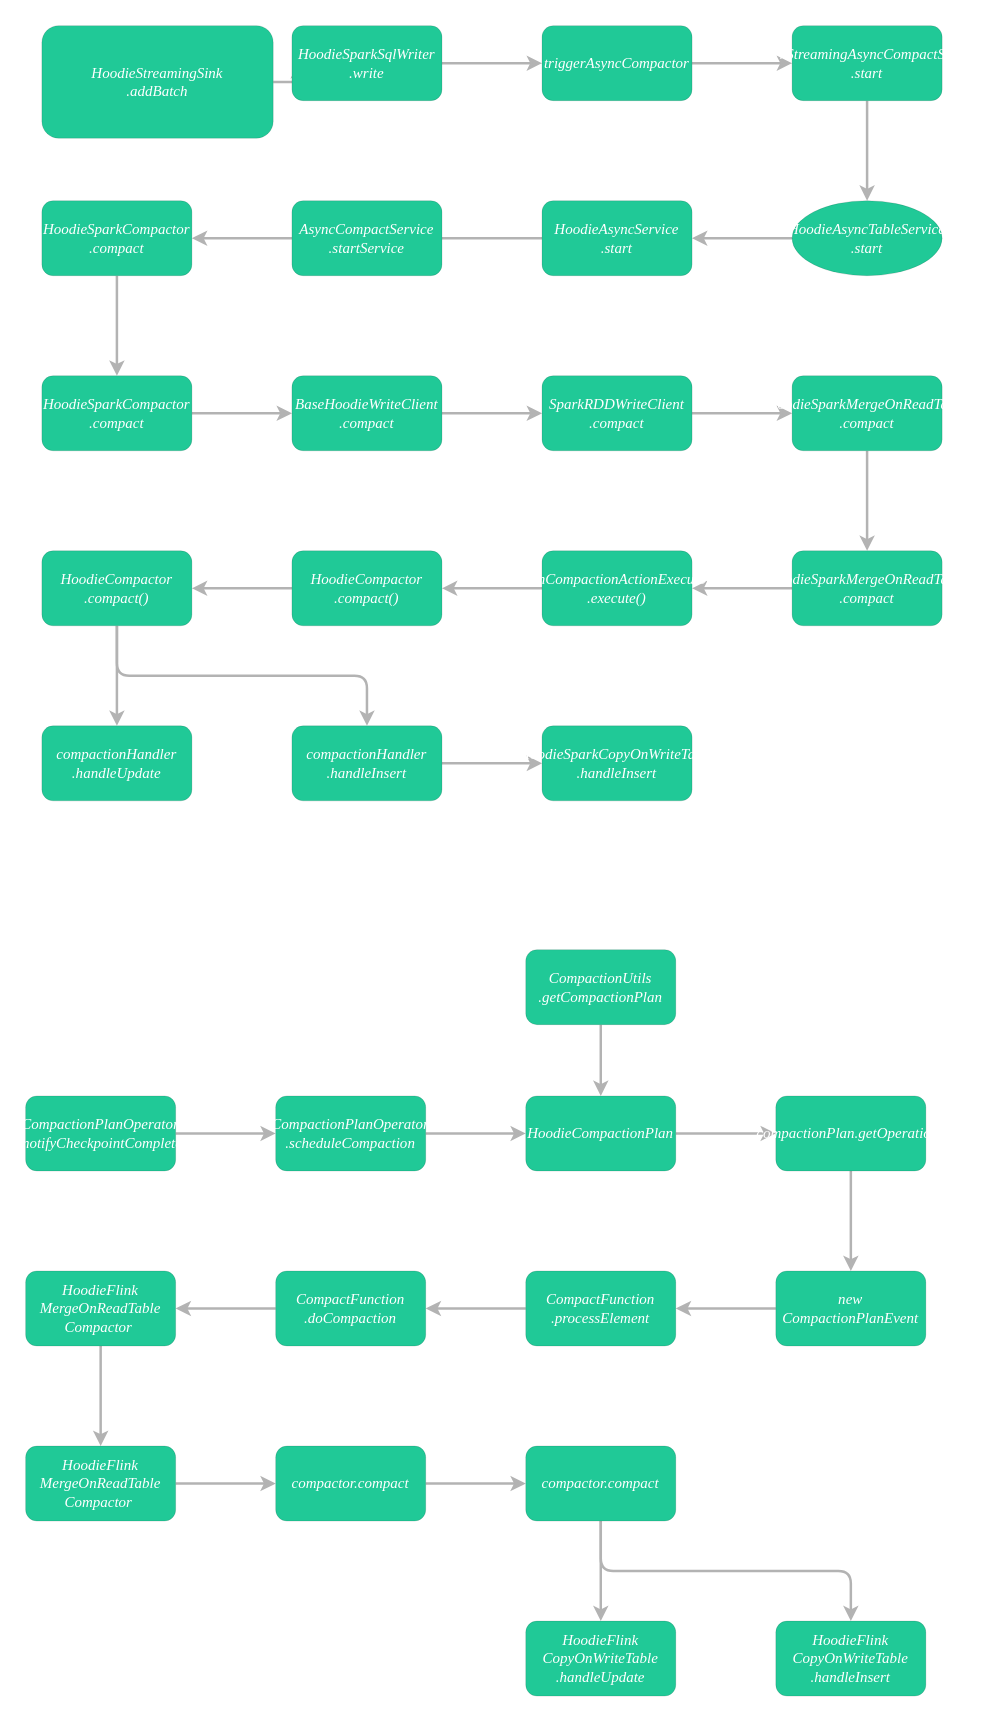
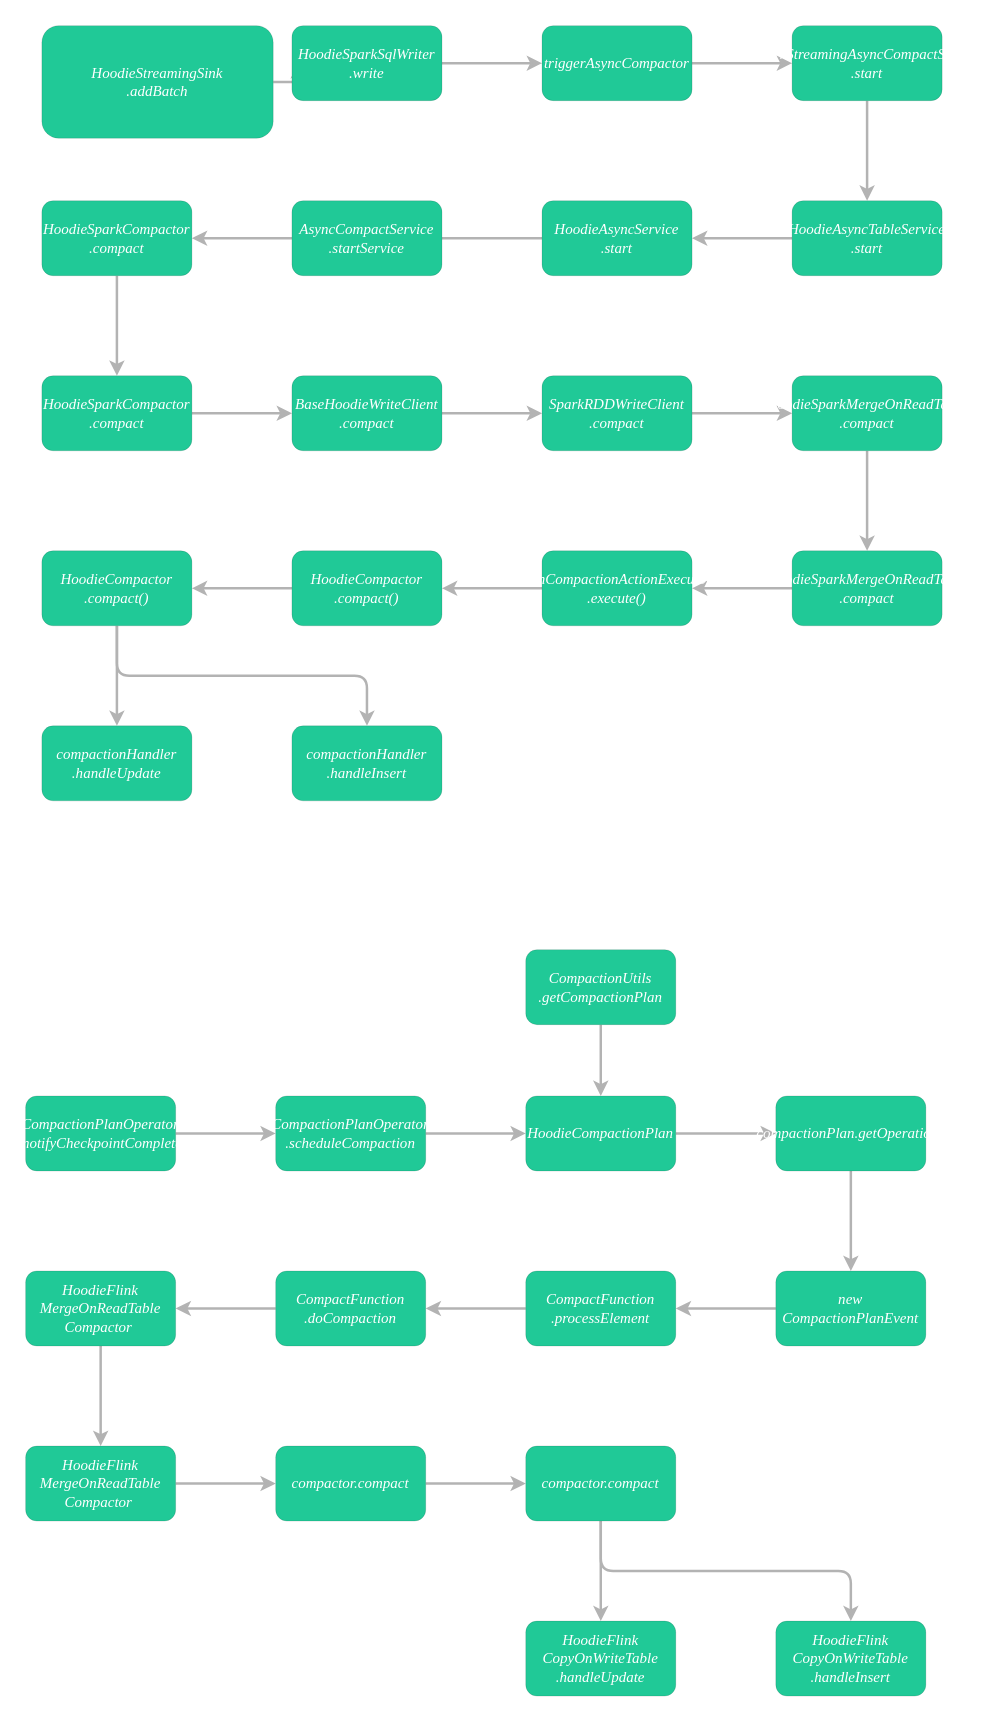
- <mxCell id="11" value="HoodieAsyncTableService&lt;br&gt;.start" style="ellipse;whiteSpace=wrap;html=1;fillColor=#20C997;fontColor=#FFFFFF;fontFamily=Comic Sans MS;fontStyle=2;strokeWidth=0;" vertex="1" parent="1"><mxGeometry x="633" y="160" width="120" height="60" as="geometry" /></mxCell>
+ <mxCell id="11" value="HoodieAsyncTableService&lt;br&gt;.start" style="rounded=1;whiteSpace=wrap;html=1;fillColor=#20C997;fontColor=#FFFFFF;fontFamily=Comic Sans MS;fontStyle=2;strokeWidth=0;" vertex="1" parent="1"><mxGeometry x="633" y="160" width="120" height="60" as="geometry" /></mxCell>
- <mxCell id="36" value="" style="edgeStyle=orthogonalEdgeStyle;rounded=1;orthogonalLoop=1;jettySize=auto;html=1;strokeWidth=2;strokeColor=#B3B3B3;" edge="1" parent="1" source="37" target="38"><mxGeometry relative="1" as="geometry" /></mxCell>
- <mxCell id="38" value="HoodieSparkCopyOnWriteTable&lt;br&gt;.handleInsert" style="rounded=1;whiteSpace=wrap;html=1;fillColor=#20C997;fontColor=#FFFFFF;fontFamily=Comic Sans MS;fontStyle=2;strokeWidth=0;" vertex="1" parent="1"><mxGeometry x="433" y="580" width="120" height="60" as="geometry" /></mxCell>
